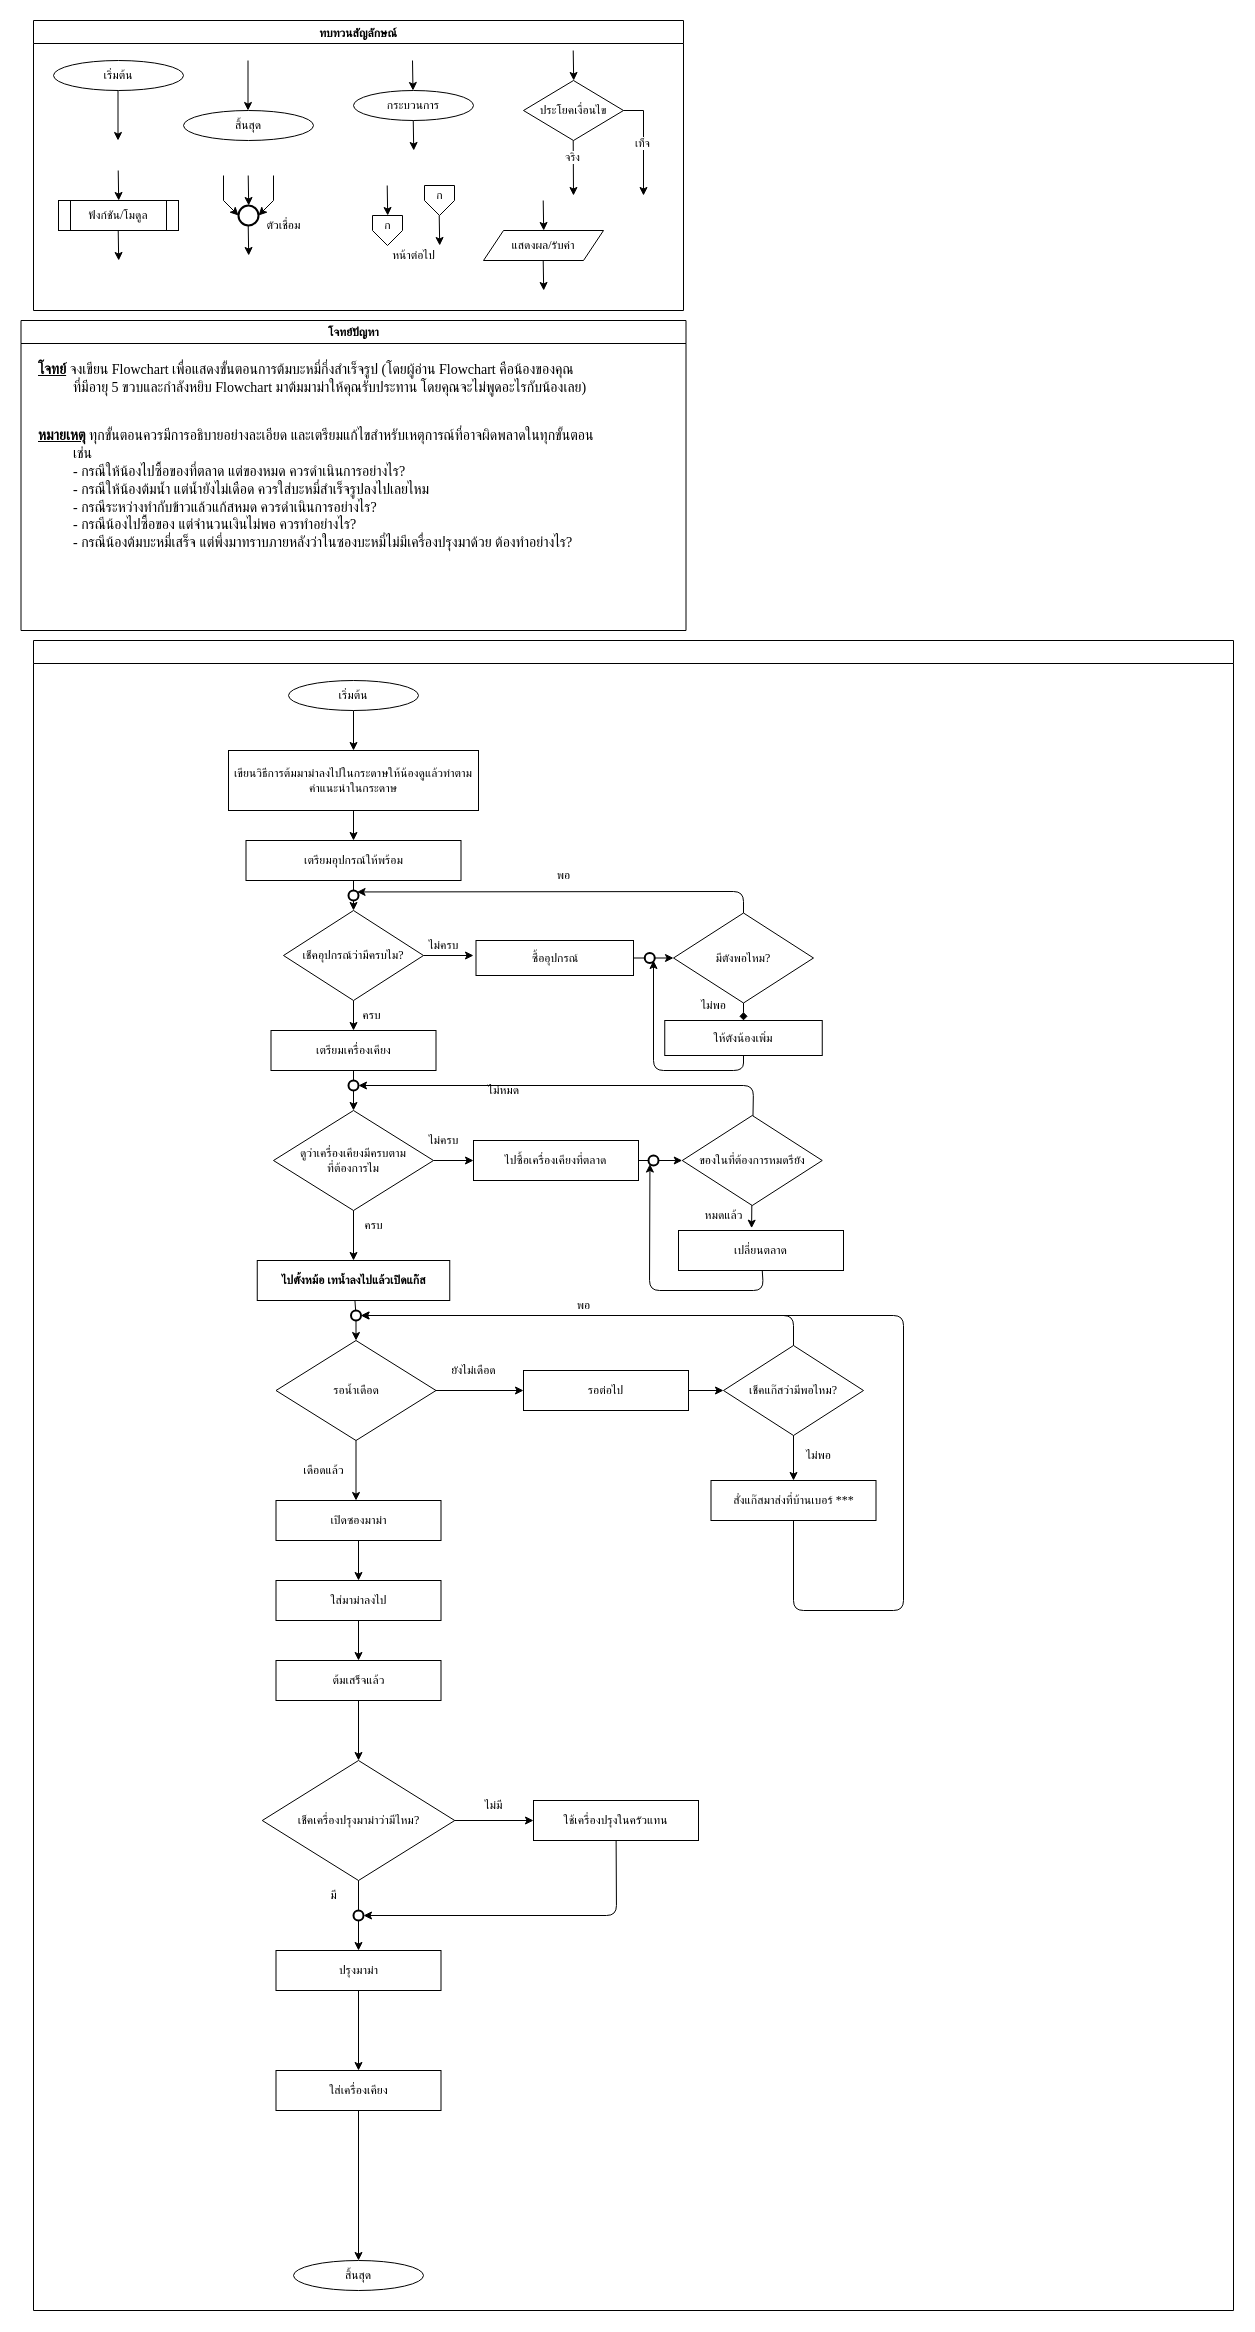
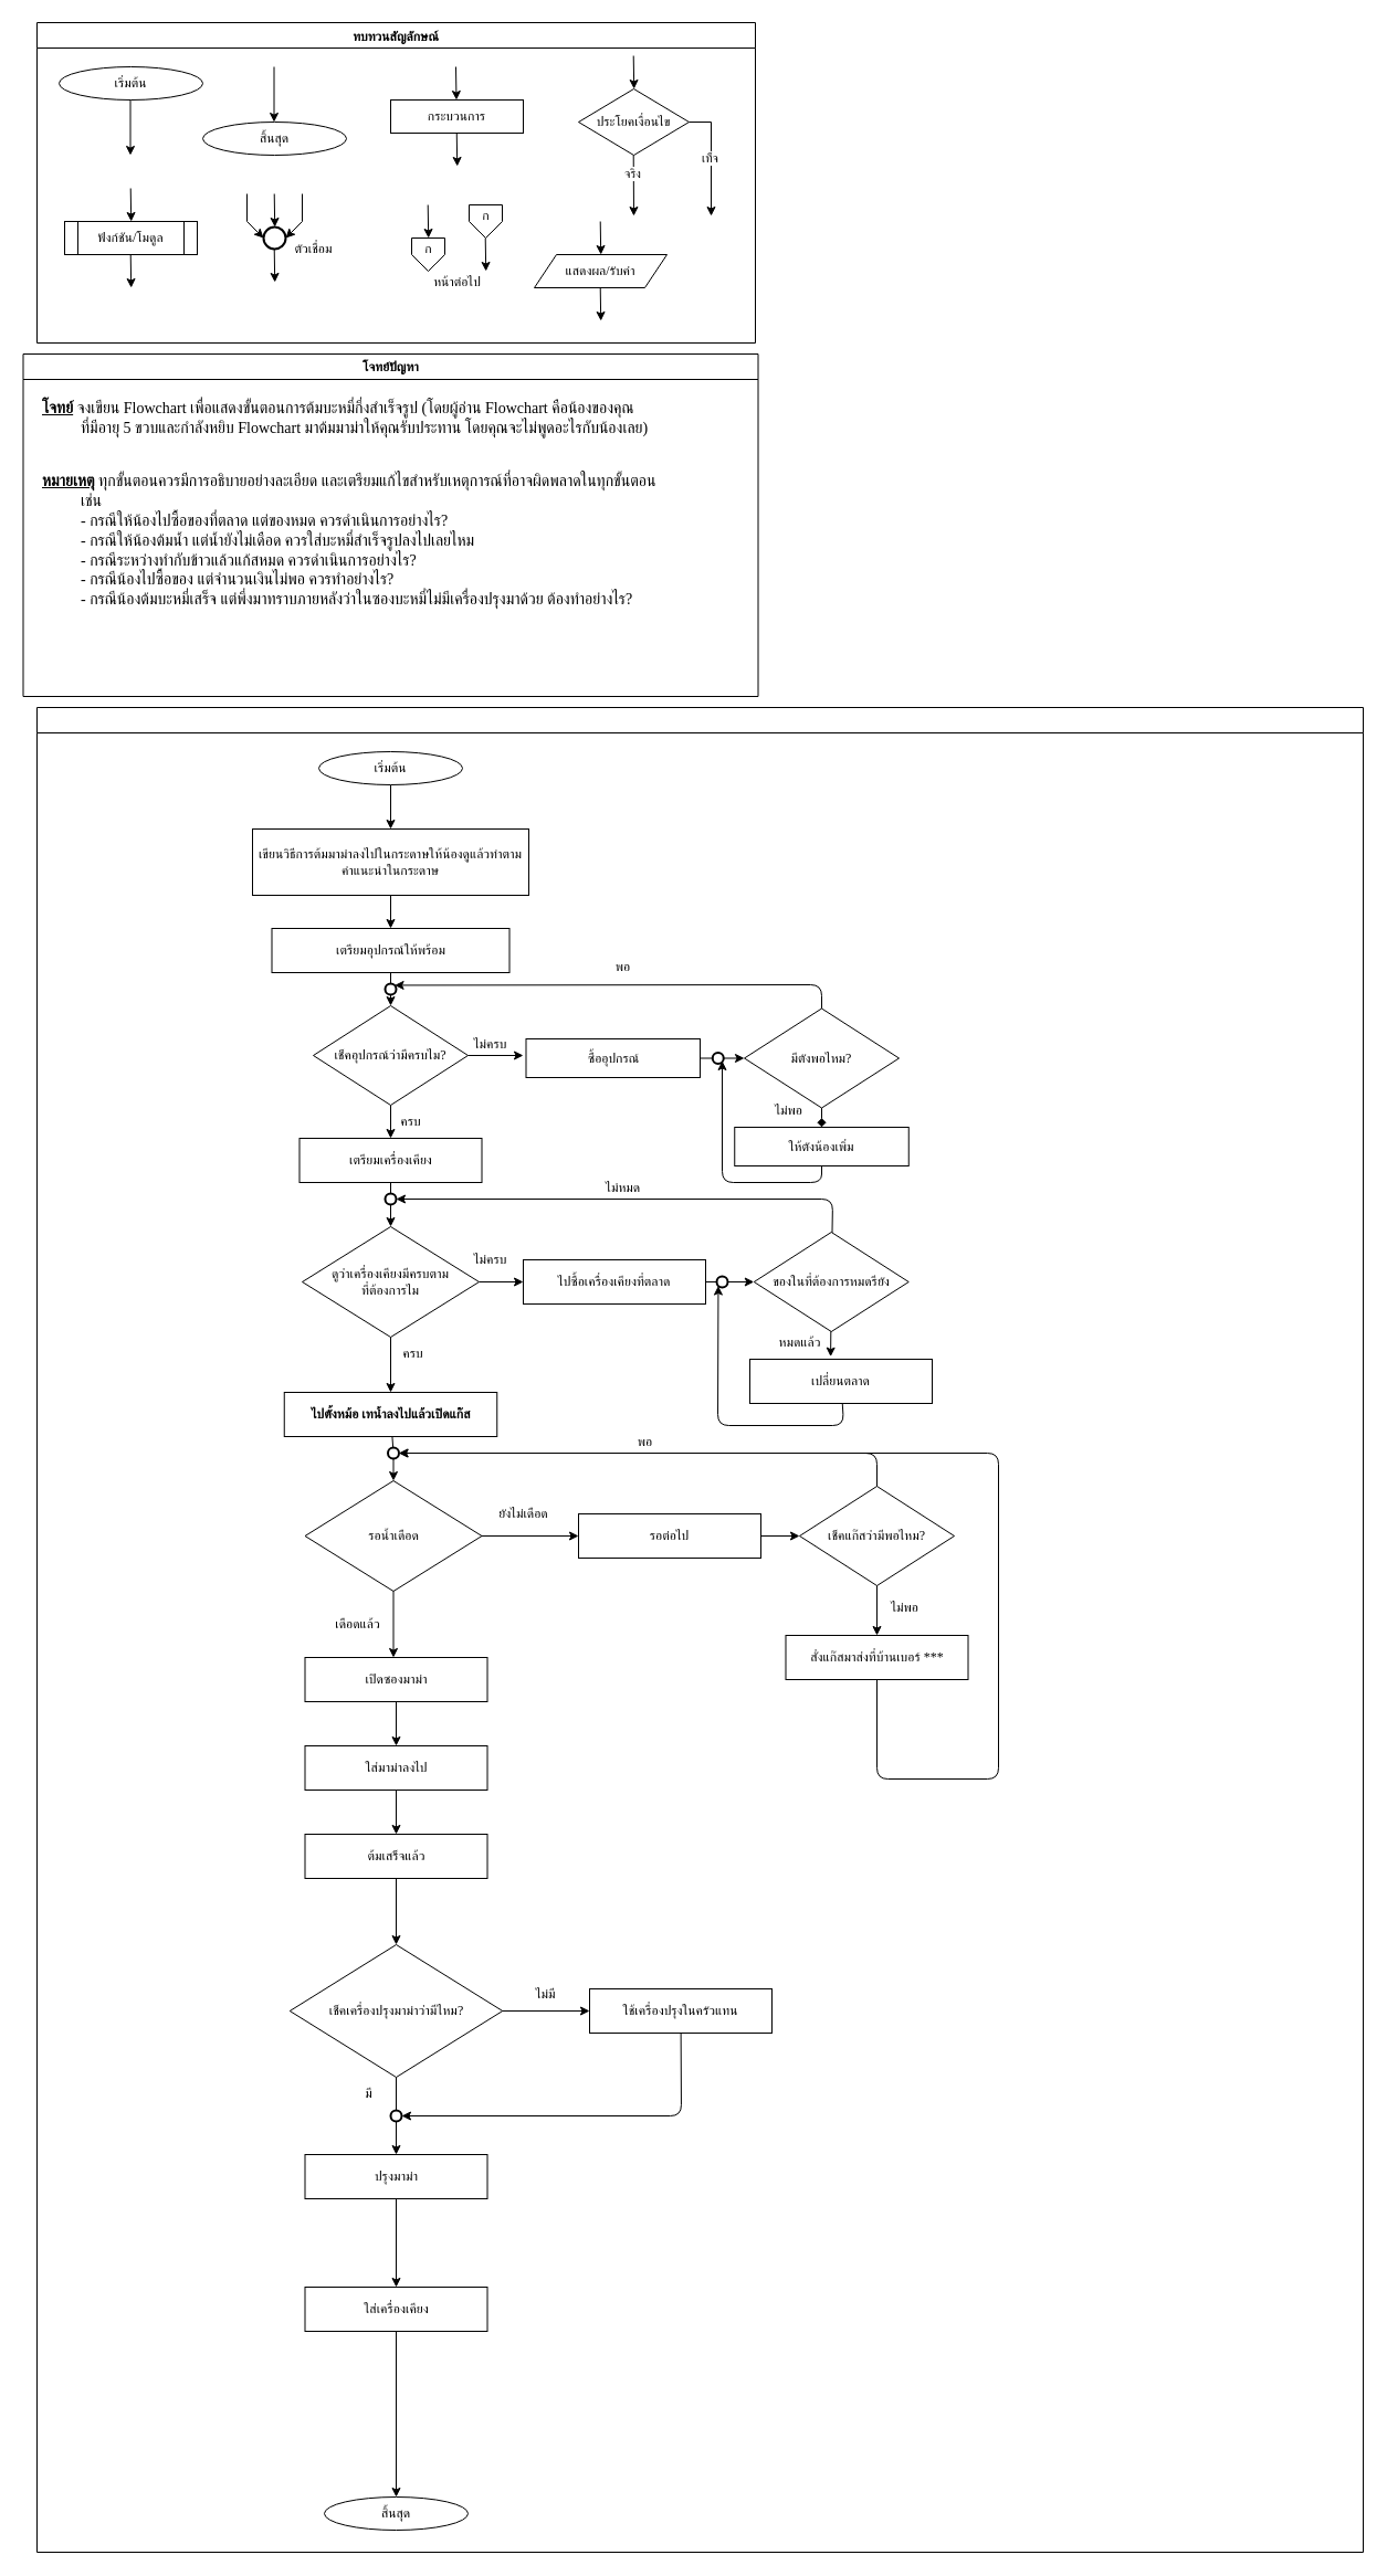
- <mxCell id="7" value="กระบวนการ" style="ellipse;whiteSpace=wrap;html=1;fontFamily=Sarabun;fontSource=https%3A%2F%2Ffonts.googleapis.com%2Fcss%3Ffamily%3DSarabun;" parent="2" vertex="1"><mxGeometry x="320" y="70" width="120" height="30" as="geometry" /></mxCell>
+ <mxCell id="7" value="กระบวนการ" style="rounded=0;whiteSpace=wrap;html=1;fontFamily=Sarabun;fontSource=https%3A%2F%2Ffonts.googleapis.com%2Fcss%3Ffamily%3DSarabun;" parent="2" vertex="1"><mxGeometry x="320" y="70" width="120" height="30" as="geometry" /></mxCell>
- <mxCell id="79" value="ไม่หมด" style="text;html=1;align=center;verticalAlign=middle;resizable=0;points=[];autosize=1;strokeColor=none;fillColor=none;" vertex="1" parent="35"><mxGeometry x="440" y="435" width="60" height="30" as="geometry" /></mxCell>
+ <mxCell id="79" value="ไม่หมด" style="text;html=1;align=center;verticalAlign=middle;resizable=0;points=[];autosize=1;strokeColor=none;fillColor=none;" vertex="1" parent="35"><mxGeometry x="500" y="420" width="60" height="30" as="geometry" /></mxCell>
